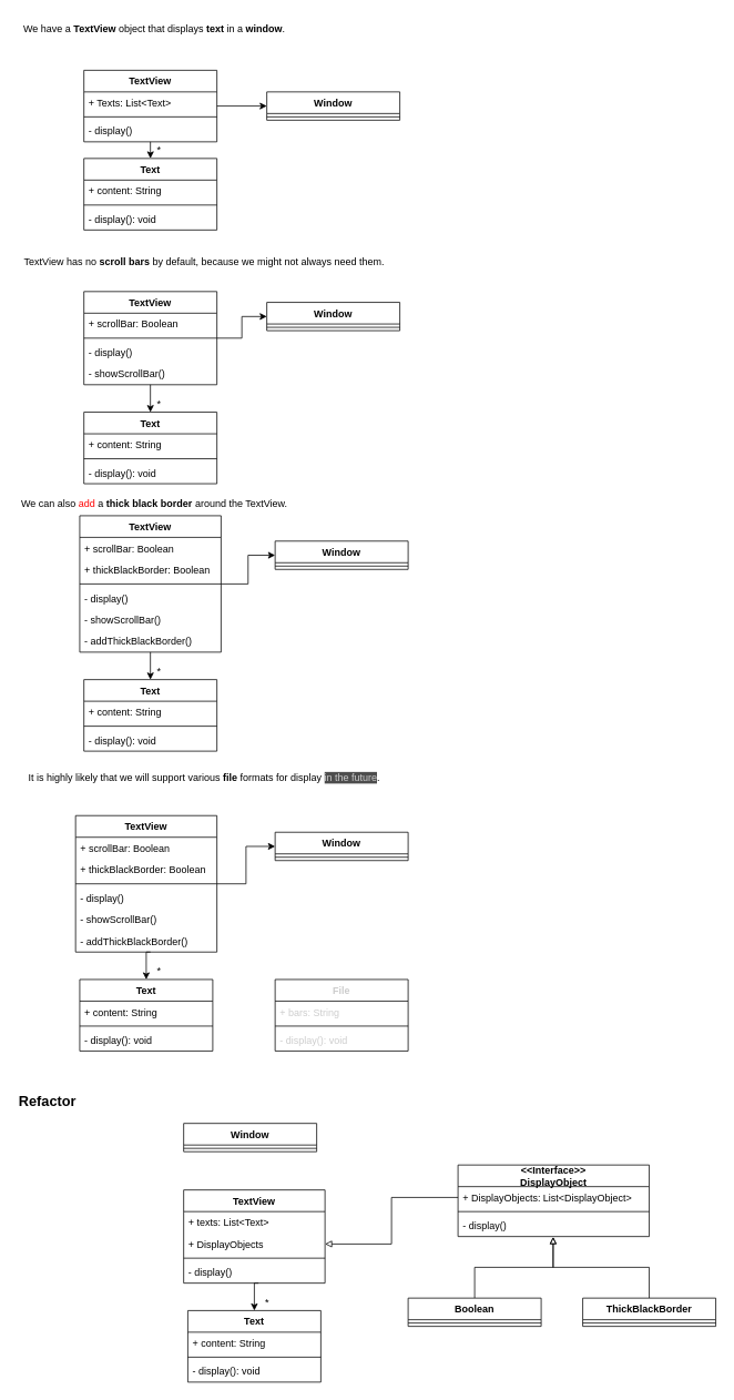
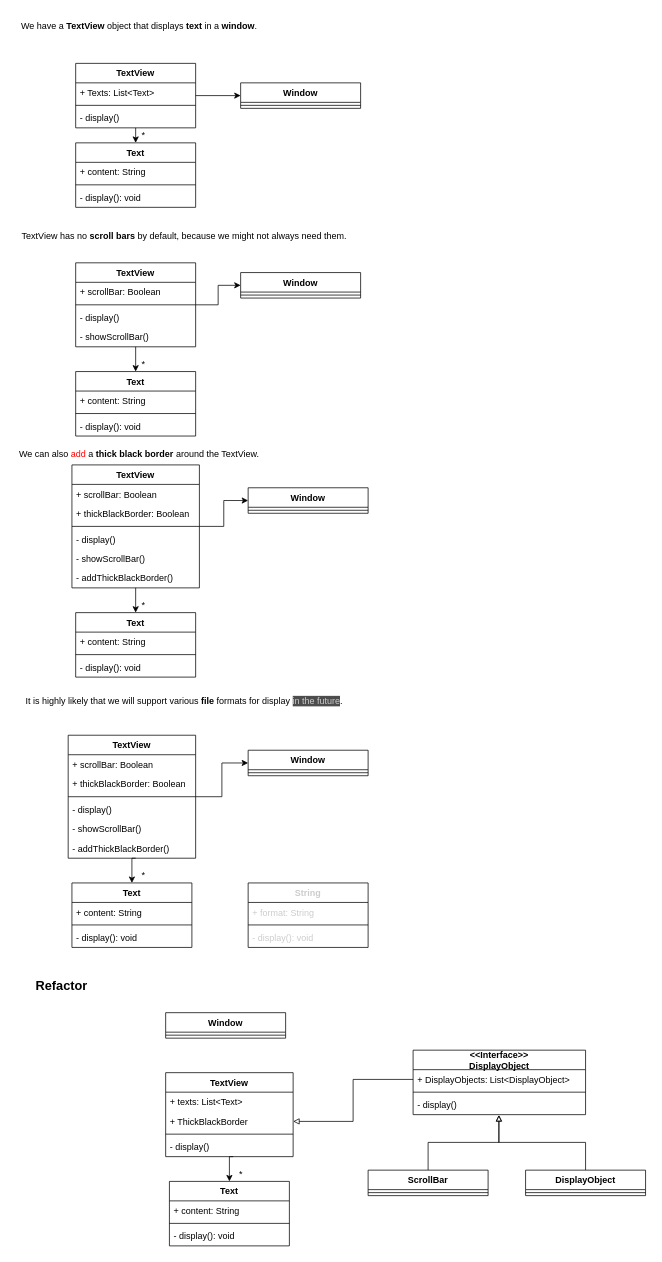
- <mxCell id="47" value="File" style="swimlane;fontStyle=1;align=center;verticalAlign=top;childLayout=stackLayout;horizontal=1;startSize=26;horizontalStack=0;resizeParent=1;resizeParentMax=0;resizeLast=0;collapsible=1;marginBottom=0;fontColor=#CCCCCC;" parent="1" vertex="1"><mxGeometry x="330" y="1177" width="160" height="86" as="geometry" /></mxCell>
+ <mxCell id="47" value="String" style="swimlane;fontStyle=1;align=center;verticalAlign=top;childLayout=stackLayout;horizontal=1;startSize=26;horizontalStack=0;resizeParent=1;resizeParentMax=0;resizeLast=0;collapsible=1;marginBottom=0;fontColor=#CCCCCC;" parent="1" vertex="1"><mxGeometry x="330" y="1177" width="160" height="86" as="geometry" /></mxCell>
- <mxCell id="48" value="+ bars: String" style="text;strokeColor=none;fillColor=none;align=left;verticalAlign=top;spacingLeft=4;spacingRight=4;overflow=hidden;rotatable=0;points=[[0,0.5],[1,0.5]];portConstraint=eastwest;fontColor=#CCCCCC;" parent="47" vertex="1"><mxGeometry y="26" width="160" height="26" as="geometry" /></mxCell>
+ <mxCell id="48" value="+ format: String" style="text;strokeColor=none;fillColor=none;align=left;verticalAlign=top;spacingLeft=4;spacingRight=4;overflow=hidden;rotatable=0;points=[[0,0.5],[1,0.5]];portConstraint=eastwest;fontColor=#CCCCCC;" parent="47" vertex="1"><mxGeometry y="26" width="160" height="26" as="geometry" /></mxCell>
- <mxCell id="69" value="&lt;b&gt;&lt;font style=&quot;font-size: 17px&quot;&gt;Refactor&lt;/font&gt;&lt;/b&gt;" style="text;html=1;strokeColor=none;fillColor=none;align=left;verticalAlign=middle;whiteSpace=wrap;rounded=0;" parent="1" vertex="1"><mxGeometry y="1310" width="450" height="30" as="geometry" x="20" /></mxCell>
+ <mxCell id="69" value="&lt;b&gt;&lt;font style=&quot;font-size: 17px&quot;&gt;Refactor&lt;/font&gt;&lt;/b&gt;" style="text;html=1;strokeColor=none;fillColor=none;align=left;verticalAlign=middle;whiteSpace=wrap;rounded=0;" parent="1" vertex="1"><mxGeometry x="45" y="1300" width="450" height="30" as="geometry" /></mxCell>
- <mxCell id="74" value="+ DisplayObjects" style="text;strokeColor=none;fillColor=none;align=left;verticalAlign=top;spacingLeft=4;spacingRight=4;overflow=hidden;rotatable=0;points=[[0,0.5],[1,0.5]];portConstraint=eastwest;" parent="72" vertex="1"><mxGeometry y="52" width="170" height="26" as="geometry" /></mxCell>
+ <mxCell id="74" value="+ ThickBlackBorder" style="text;strokeColor=none;fillColor=none;align=left;verticalAlign=top;spacingLeft=4;spacingRight=4;overflow=hidden;rotatable=0;points=[[0,0.5],[1,0.5]];portConstraint=eastwest;" parent="72" vertex="1"><mxGeometry y="52" width="170" height="26" as="geometry" /></mxCell>
- <mxCell id="82" value="Boolean" style="swimlane;fontStyle=1;align=center;verticalAlign=top;childLayout=stackLayout;horizontal=1;startSize=26;horizontalStack=0;resizeParent=1;resizeParentMax=0;resizeLast=0;collapsible=1;marginBottom=0;labelBackgroundColor=none;fontSize=12;fontColor=#000000;" parent="1" vertex="1"><mxGeometry x="490" y="1560" width="160" height="34" as="geometry" /></mxCell>
+ <mxCell id="82" value="ScrollBar" style="swimlane;fontStyle=1;align=center;verticalAlign=top;childLayout=stackLayout;horizontal=1;startSize=26;horizontalStack=0;resizeParent=1;resizeParentMax=0;resizeLast=0;collapsible=1;marginBottom=0;labelBackgroundColor=none;fontSize=12;fontColor=#000000;" parent="1" vertex="1"><mxGeometry x="490" y="1560" width="160" height="34" as="geometry" /></mxCell>
- <mxCell id="85" value="ThickBlackBorder" style="swimlane;fontStyle=1;align=center;verticalAlign=top;childLayout=stackLayout;horizontal=1;startSize=26;horizontalStack=0;resizeParent=1;resizeParentMax=0;resizeLast=0;collapsible=1;marginBottom=0;labelBackgroundColor=none;fontSize=12;fontColor=#000000;" parent="1" vertex="1"><mxGeometry x="700" y="1560" width="160" height="34" as="geometry" /></mxCell>
+ <mxCell id="85" value="DisplayObject" style="swimlane;fontStyle=1;align=center;verticalAlign=top;childLayout=stackLayout;horizontal=1;startSize=26;horizontalStack=0;resizeParent=1;resizeParentMax=0;resizeLast=0;collapsible=1;marginBottom=0;labelBackgroundColor=none;fontSize=12;fontColor=#000000;" parent="1" vertex="1"><mxGeometry x="700" y="1560" width="160" height="34" as="geometry" /></mxCell>
